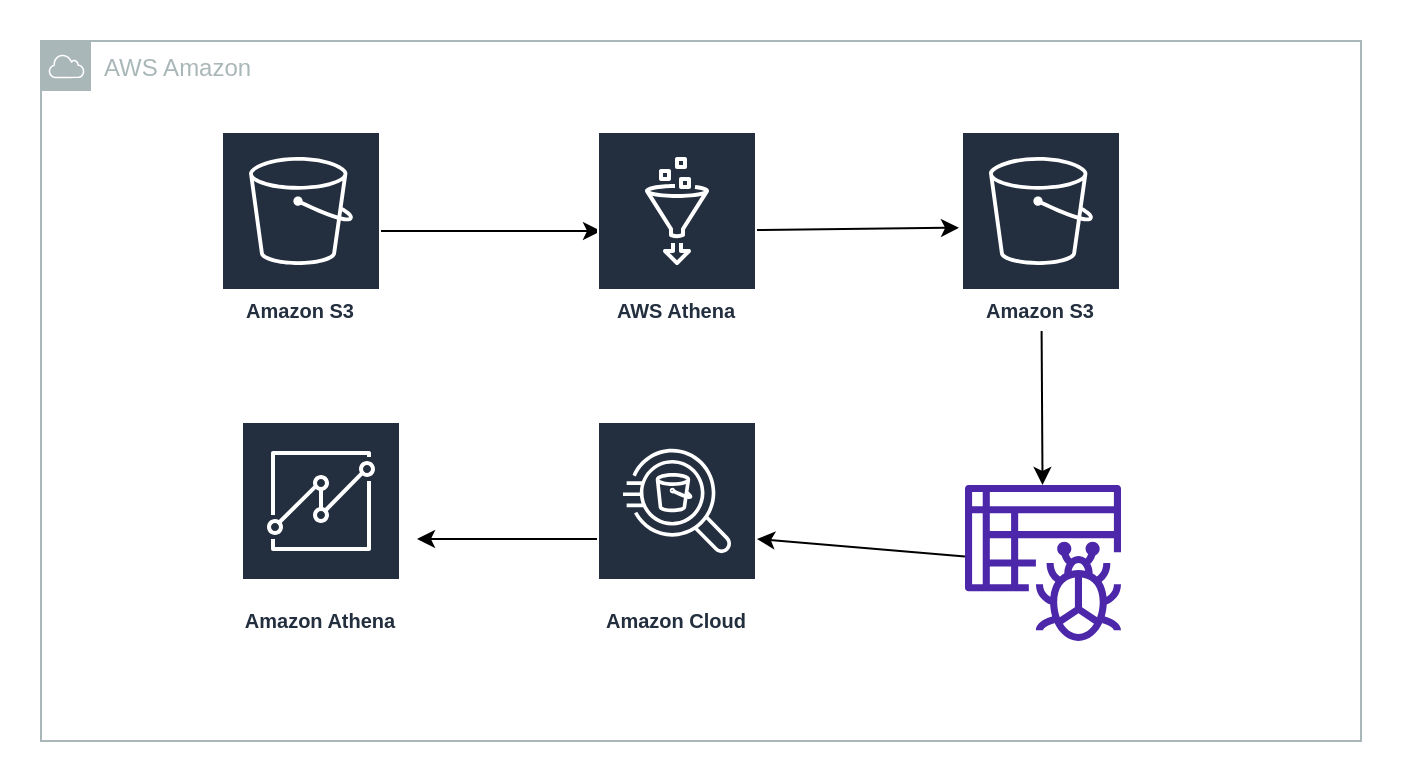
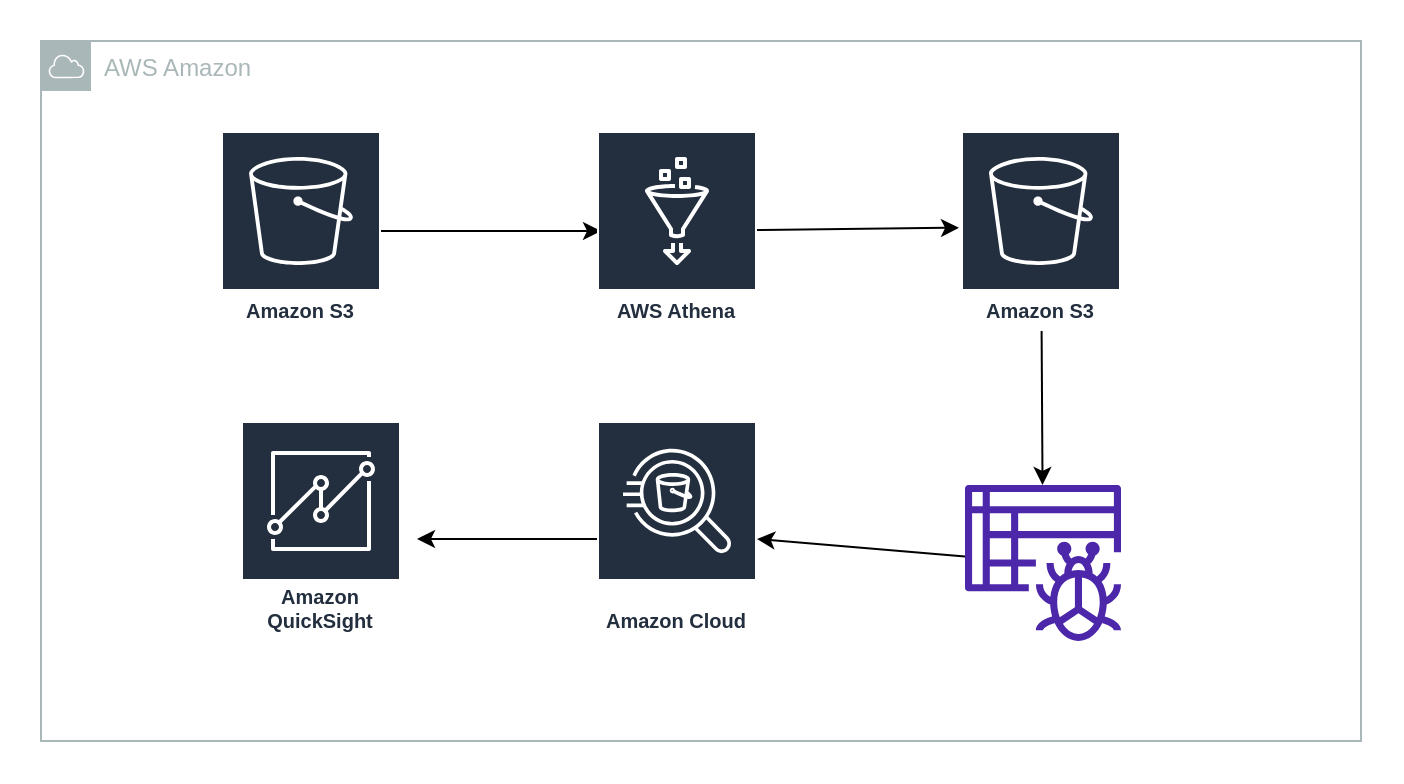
- <mxCell id="7" value="Amazon Athena" style="sketch=0;outlineConnect=0;fontColor=#232F3E;gradientColor=none;strokeColor=#ffffff;fillColor=#232F3E;dashed=0;verticalLabelPosition=middle;verticalAlign=bottom;align=center;html=1;whiteSpace=wrap;fontSize=10;fontStyle=1;spacing=3;shape=mxgraph.aws4.productIcon;prIcon=mxgraph.aws4.quicksight;" vertex="1" parent="1"><mxGeometry x="120" y="210" width="80" height="110" as="geometry" /></mxCell>
+ <mxCell id="7" value="Amazon QuickSight" style="sketch=0;outlineConnect=0;fontColor=#232F3E;gradientColor=none;strokeColor=#ffffff;fillColor=#232F3E;dashed=0;verticalLabelPosition=middle;verticalAlign=bottom;align=center;html=1;whiteSpace=wrap;fontSize=10;fontStyle=1;spacing=3;shape=mxgraph.aws4.productIcon;prIcon=mxgraph.aws4.quicksight;" vertex="1" parent="1"><mxGeometry x="120" y="210" width="80" height="110" as="geometry" /></mxCell>
